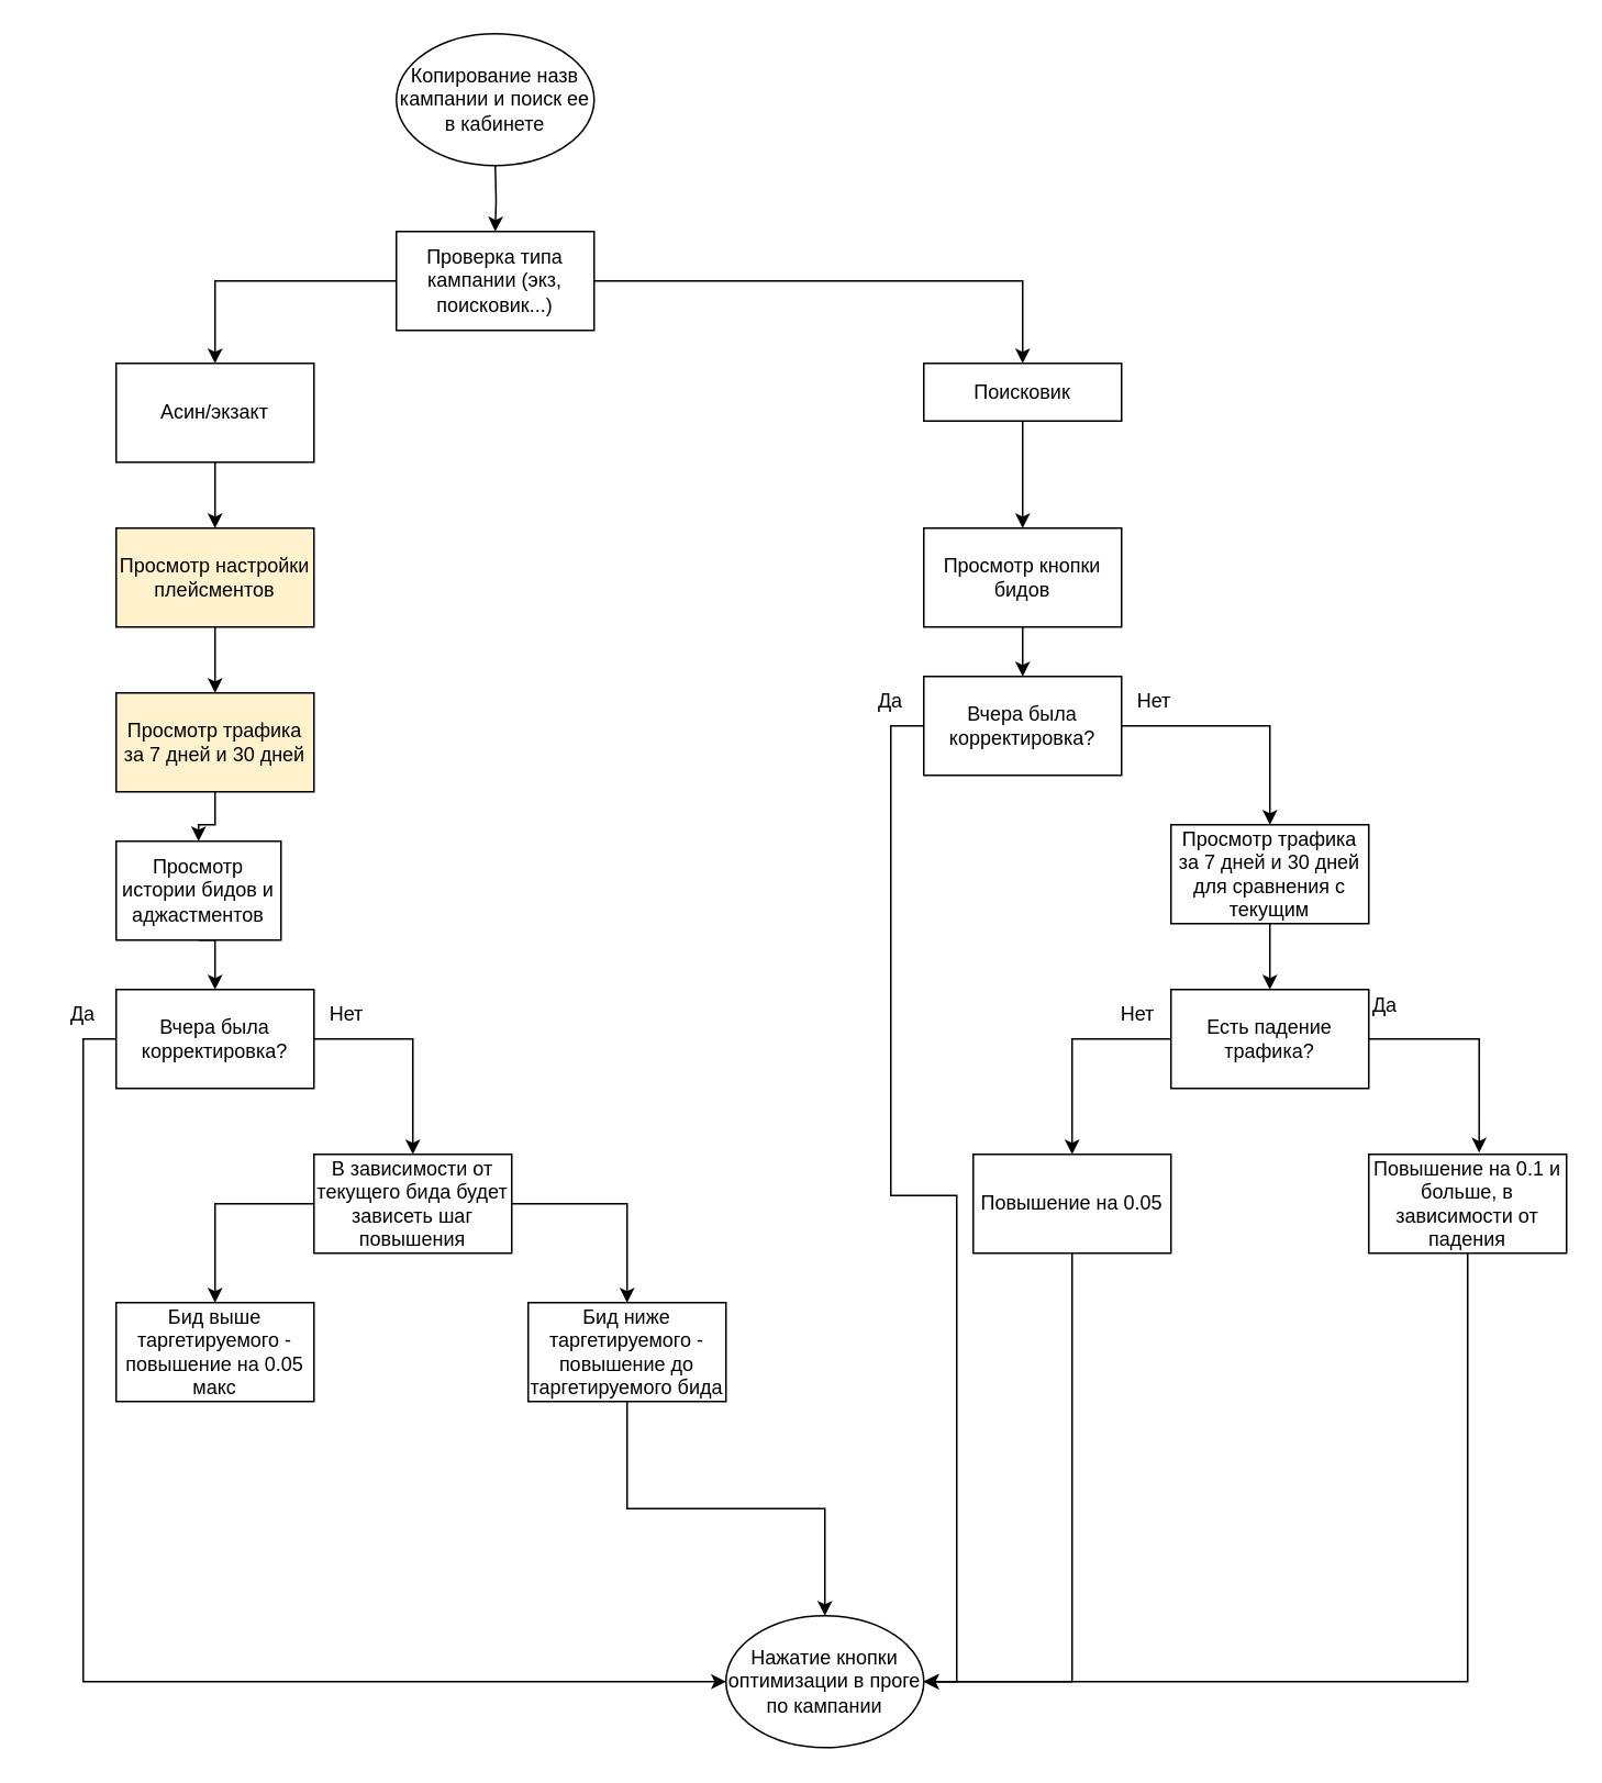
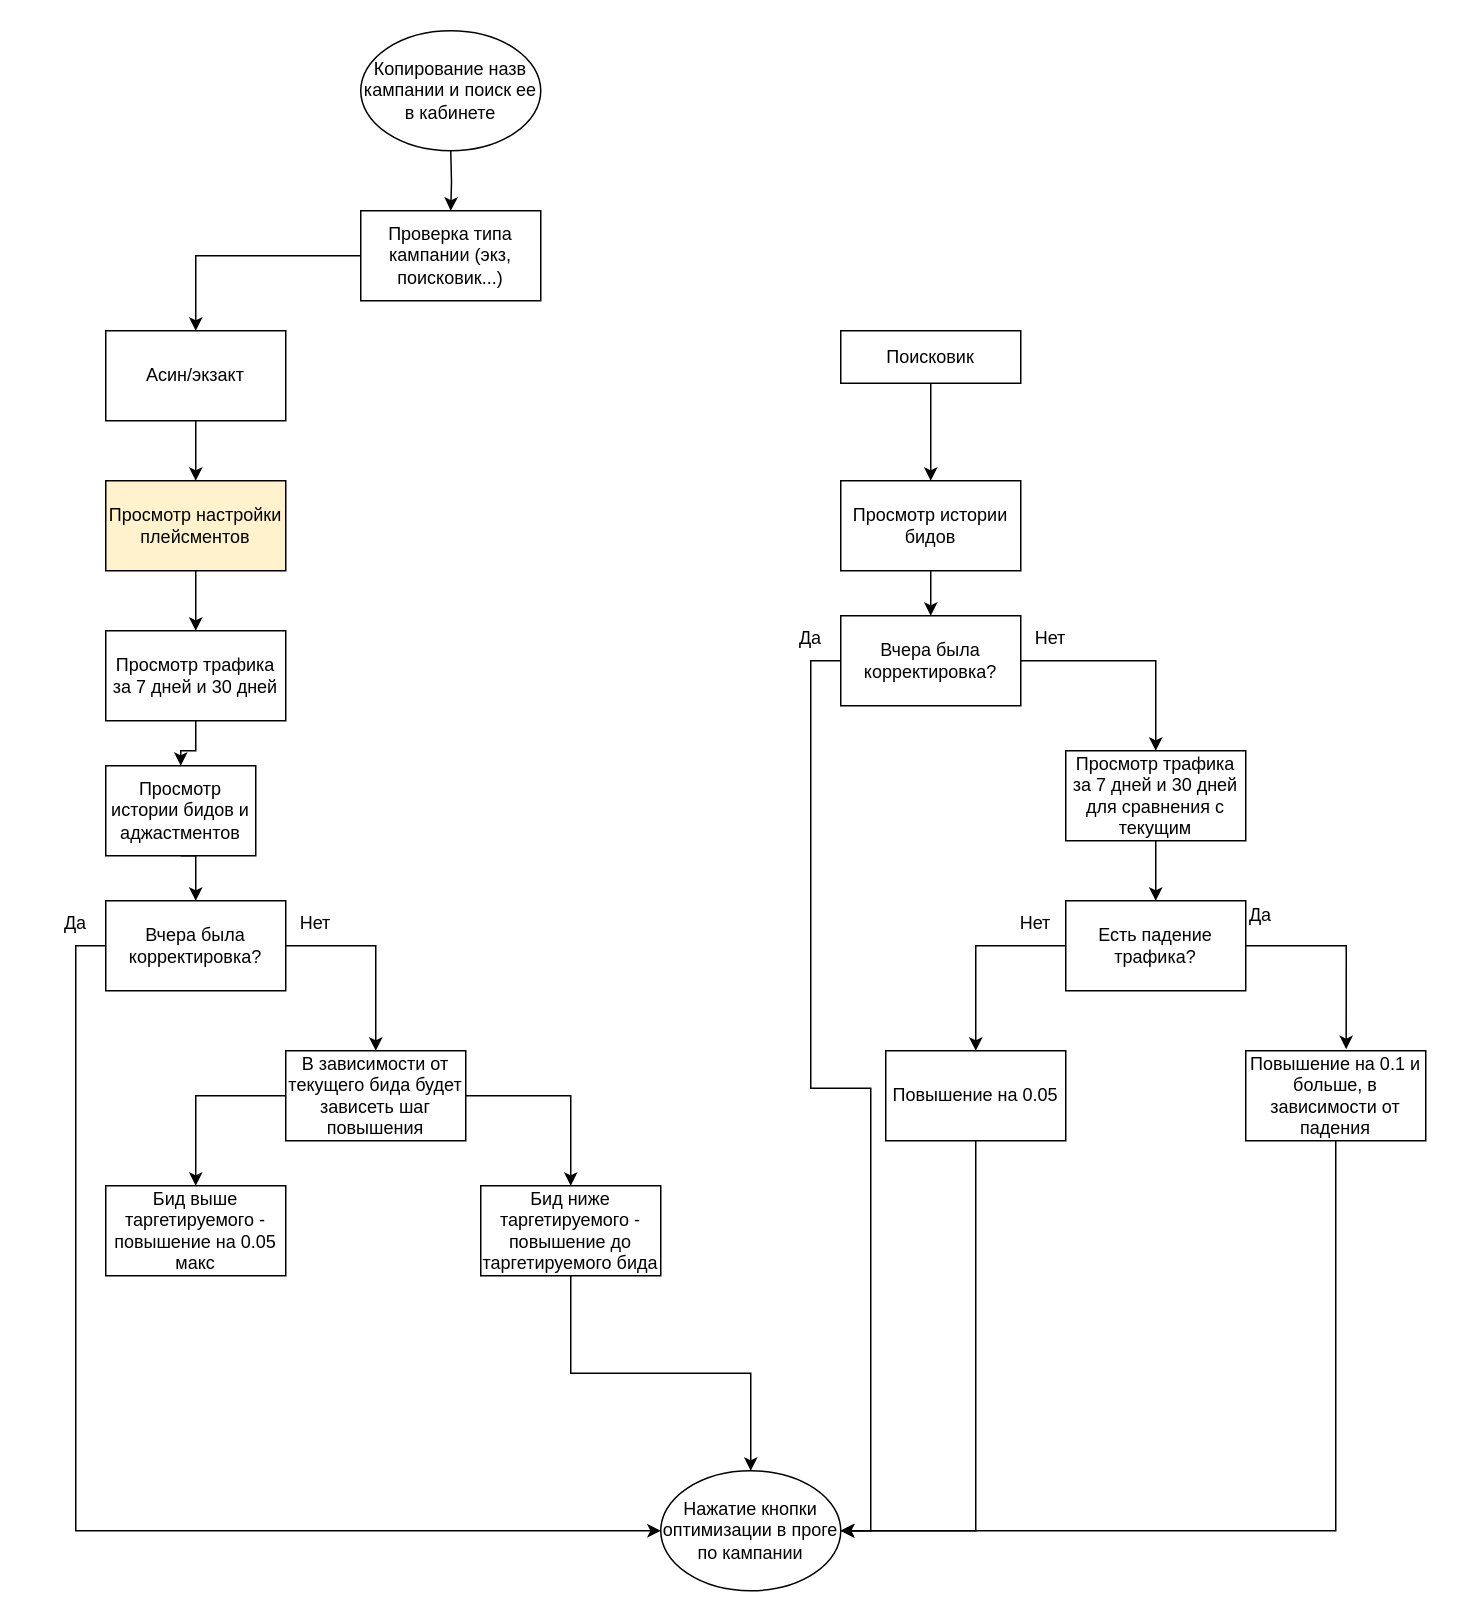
- <mxCell id="4" style="edgeStyle=orthogonalEdgeStyle;rounded=0;orthogonalLoop=1;jettySize=auto;html=1;exitX=1;exitY=0.5;exitDx=0;exitDy=0;entryX=0.5;entryY=0;entryDx=0;entryDy=0;" edge="1" parent="1" source="5" target="9"><mxGeometry relative="1" as="geometry" /></mxCell>
- <mxCell id="30" value="Просмотр кнопки бидов" style="rounded=0;whiteSpace=wrap;html=1;" vertex="1" parent="1"><mxGeometry x="560" y="320" width="120" height="60" as="geometry" /></mxCell>
+ <mxCell id="30" value="Просмотр истории бидов" style="rounded=0;whiteSpace=wrap;html=1;" vertex="1" parent="1"><mxGeometry x="560" y="320" width="120" height="60" as="geometry" /></mxCell>
- <mxCell id="13" value="Просмотр трафика за 7 дней и 30 дней" style="rounded=0;whiteSpace=wrap;html=1;fillColor=#fff2cc;" vertex="1" parent="1"><mxGeometry x="70" y="420" width="120" height="60" as="geometry" /></mxCell>
+ <mxCell id="13" value="Просмотр трафика за 7 дней и 30 дней" style="rounded=0;whiteSpace=wrap;html=1;" vertex="1" parent="1"><mxGeometry x="70" y="420" width="120" height="60" as="geometry" /></mxCell>
